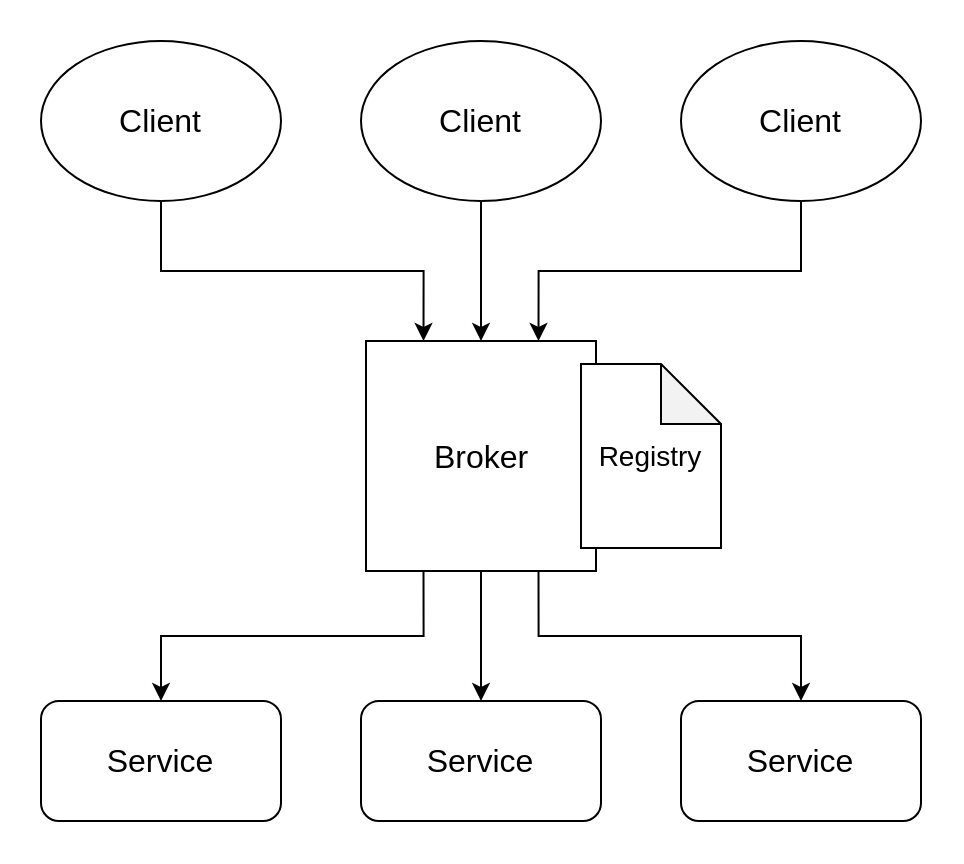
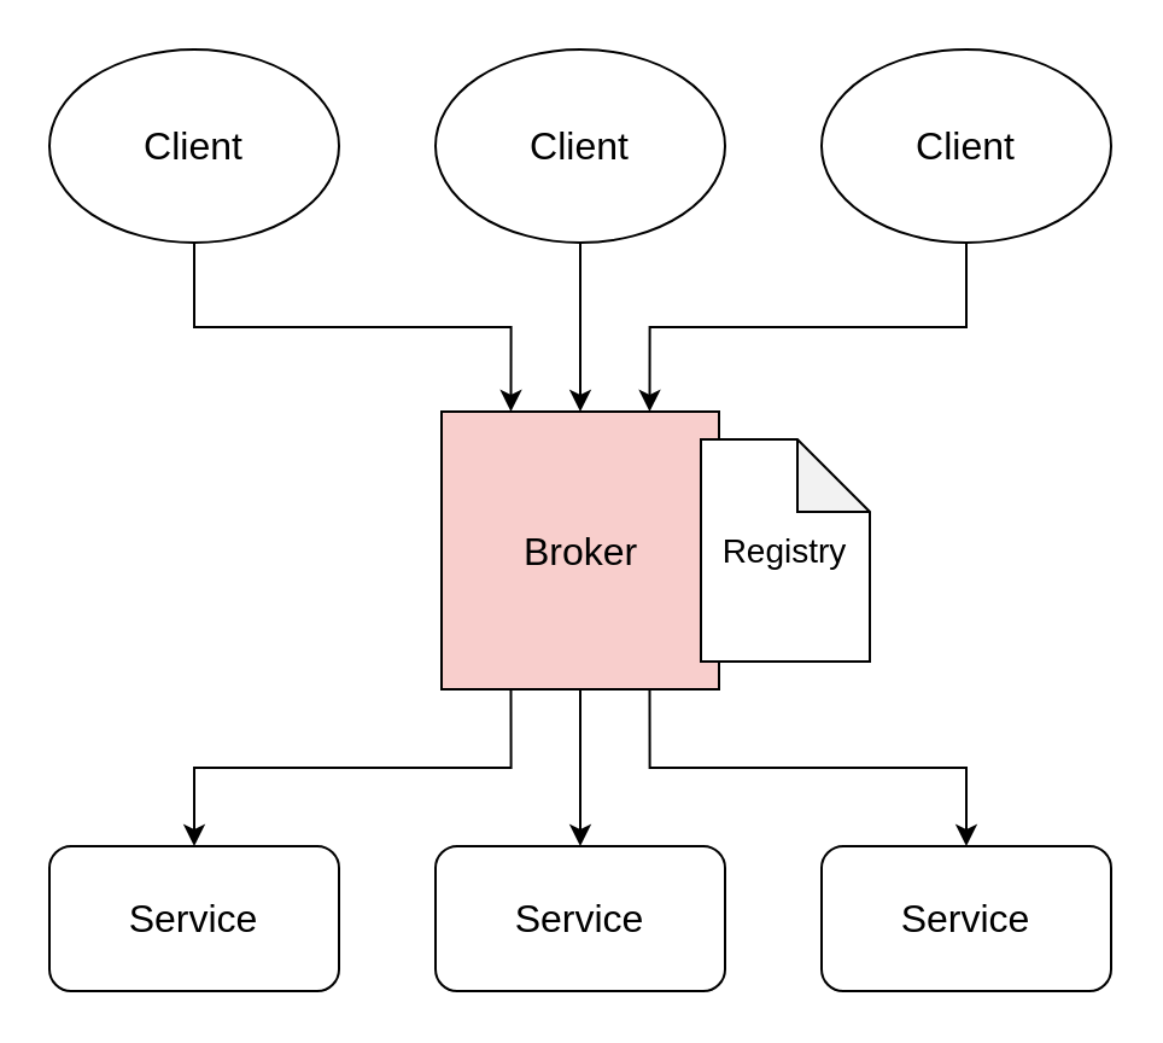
- <mxCell id="14" value="Broker" style="whiteSpace=wrap;html=1;aspect=fixed;fontSize=16;" parent="1" vertex="1"><mxGeometry x="182.5" y="170" width="115" height="115" as="geometry" /></mxCell>
+ <mxCell id="14" value="Broker" style="whiteSpace=wrap;html=1;aspect=fixed;fontSize=16;fillColor=#f8cecc;" parent="1" vertex="1"><mxGeometry x="182.5" y="170" width="115" height="115" as="geometry" /></mxCell>
